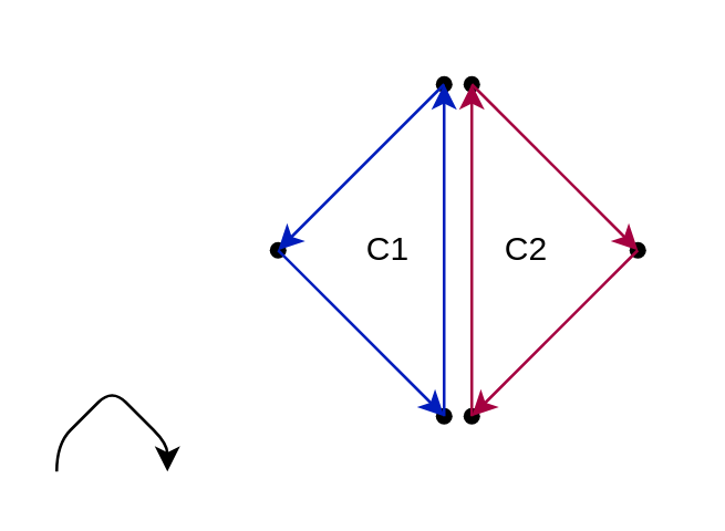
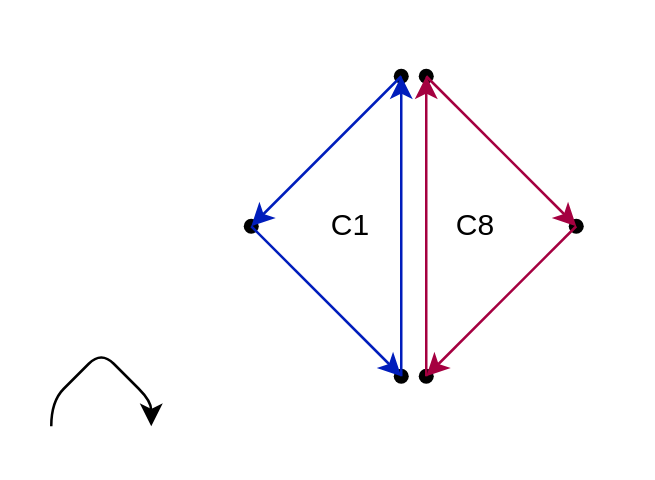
- <mxCell id="15" value="C2" style="text;html=1;strokeColor=none;fillColor=none;align=center;verticalAlign=middle;whiteSpace=wrap;rounded=0;" parent="1" vertex="1"><mxGeometry x="160" y="75" width="60" height="30" as="geometry" /></mxCell>
+ <mxCell id="15" value="C8" style="text;html=1;strokeColor=none;fillColor=none;align=center;verticalAlign=middle;whiteSpace=wrap;rounded=0;" parent="1" vertex="1"><mxGeometry x="160" y="75" width="60" height="30" as="geometry" /></mxCell>
